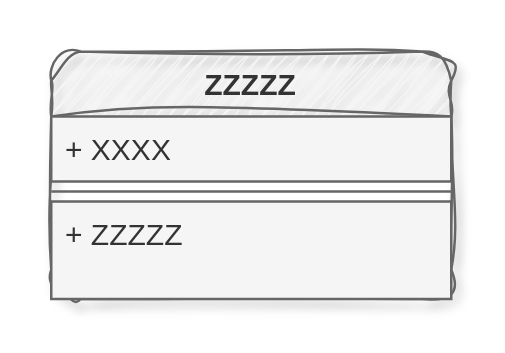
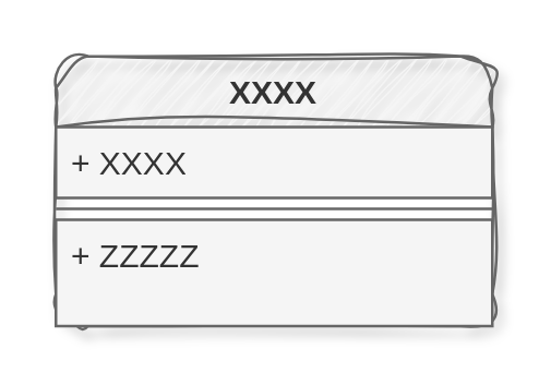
- <mxCell id="2" value="ZZZZZ" style="swimlane;fontStyle=1;align=center;verticalAlign=top;childLayout=stackLayout;horizontal=1;startSize=26;horizontalStack=0;resizeParent=1;resizeParentMax=0;resizeLast=0;collapsible=1;marginBottom=0;whiteSpace=wrap;html=1;shadow=1;glass=0;rounded=1;sketch=1;curveFitting=1;jiggle=2;fillColor=#f5f5f5;fontColor=#333333;strokeColor=#666666;" parent="1" vertex="1"><mxGeometry x="20" y="20" width="160" height="99" as="geometry" /></mxCell>
+ <mxCell id="2" value="XXXX" style="swimlane;fontStyle=1;align=center;verticalAlign=top;childLayout=stackLayout;horizontal=1;startSize=26;horizontalStack=0;resizeParent=1;resizeParentMax=0;resizeLast=0;collapsible=1;marginBottom=0;whiteSpace=wrap;html=1;shadow=1;glass=0;rounded=1;sketch=1;curveFitting=1;jiggle=2;fillColor=#f5f5f5;fontColor=#333333;strokeColor=#666666;" parent="1" vertex="1"><mxGeometry x="20" y="20" width="160" height="99" as="geometry" /></mxCell>
